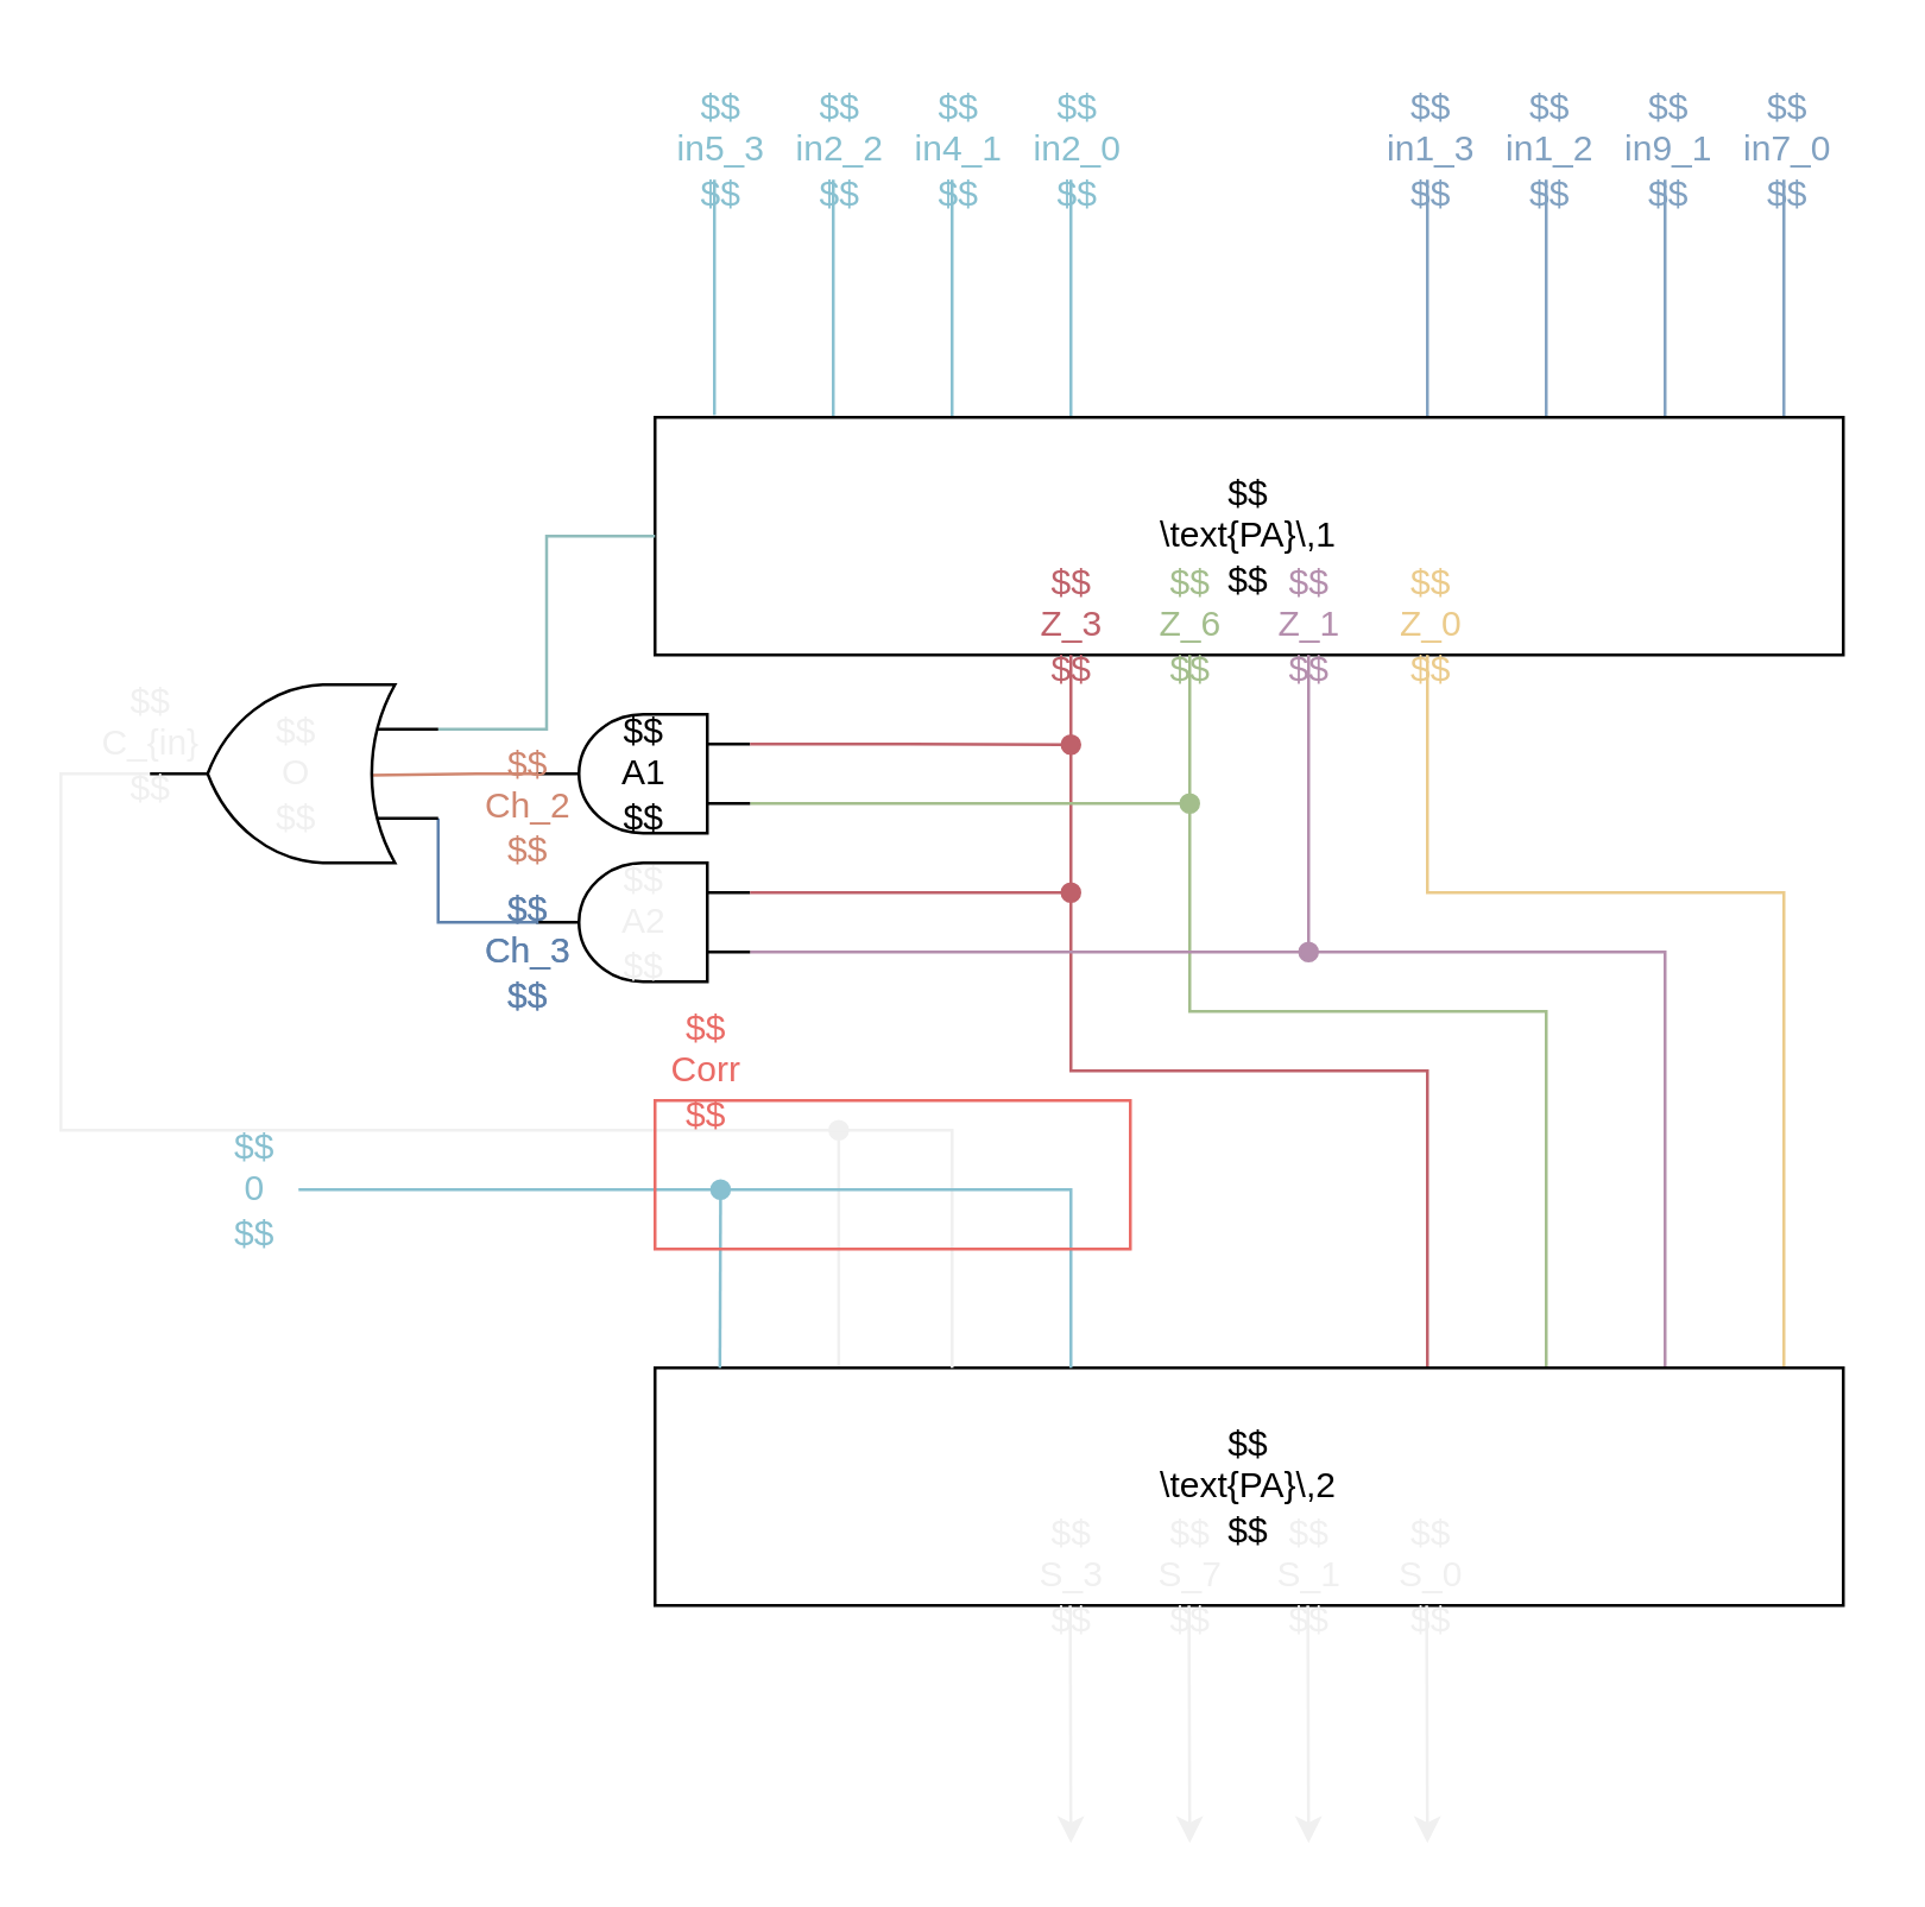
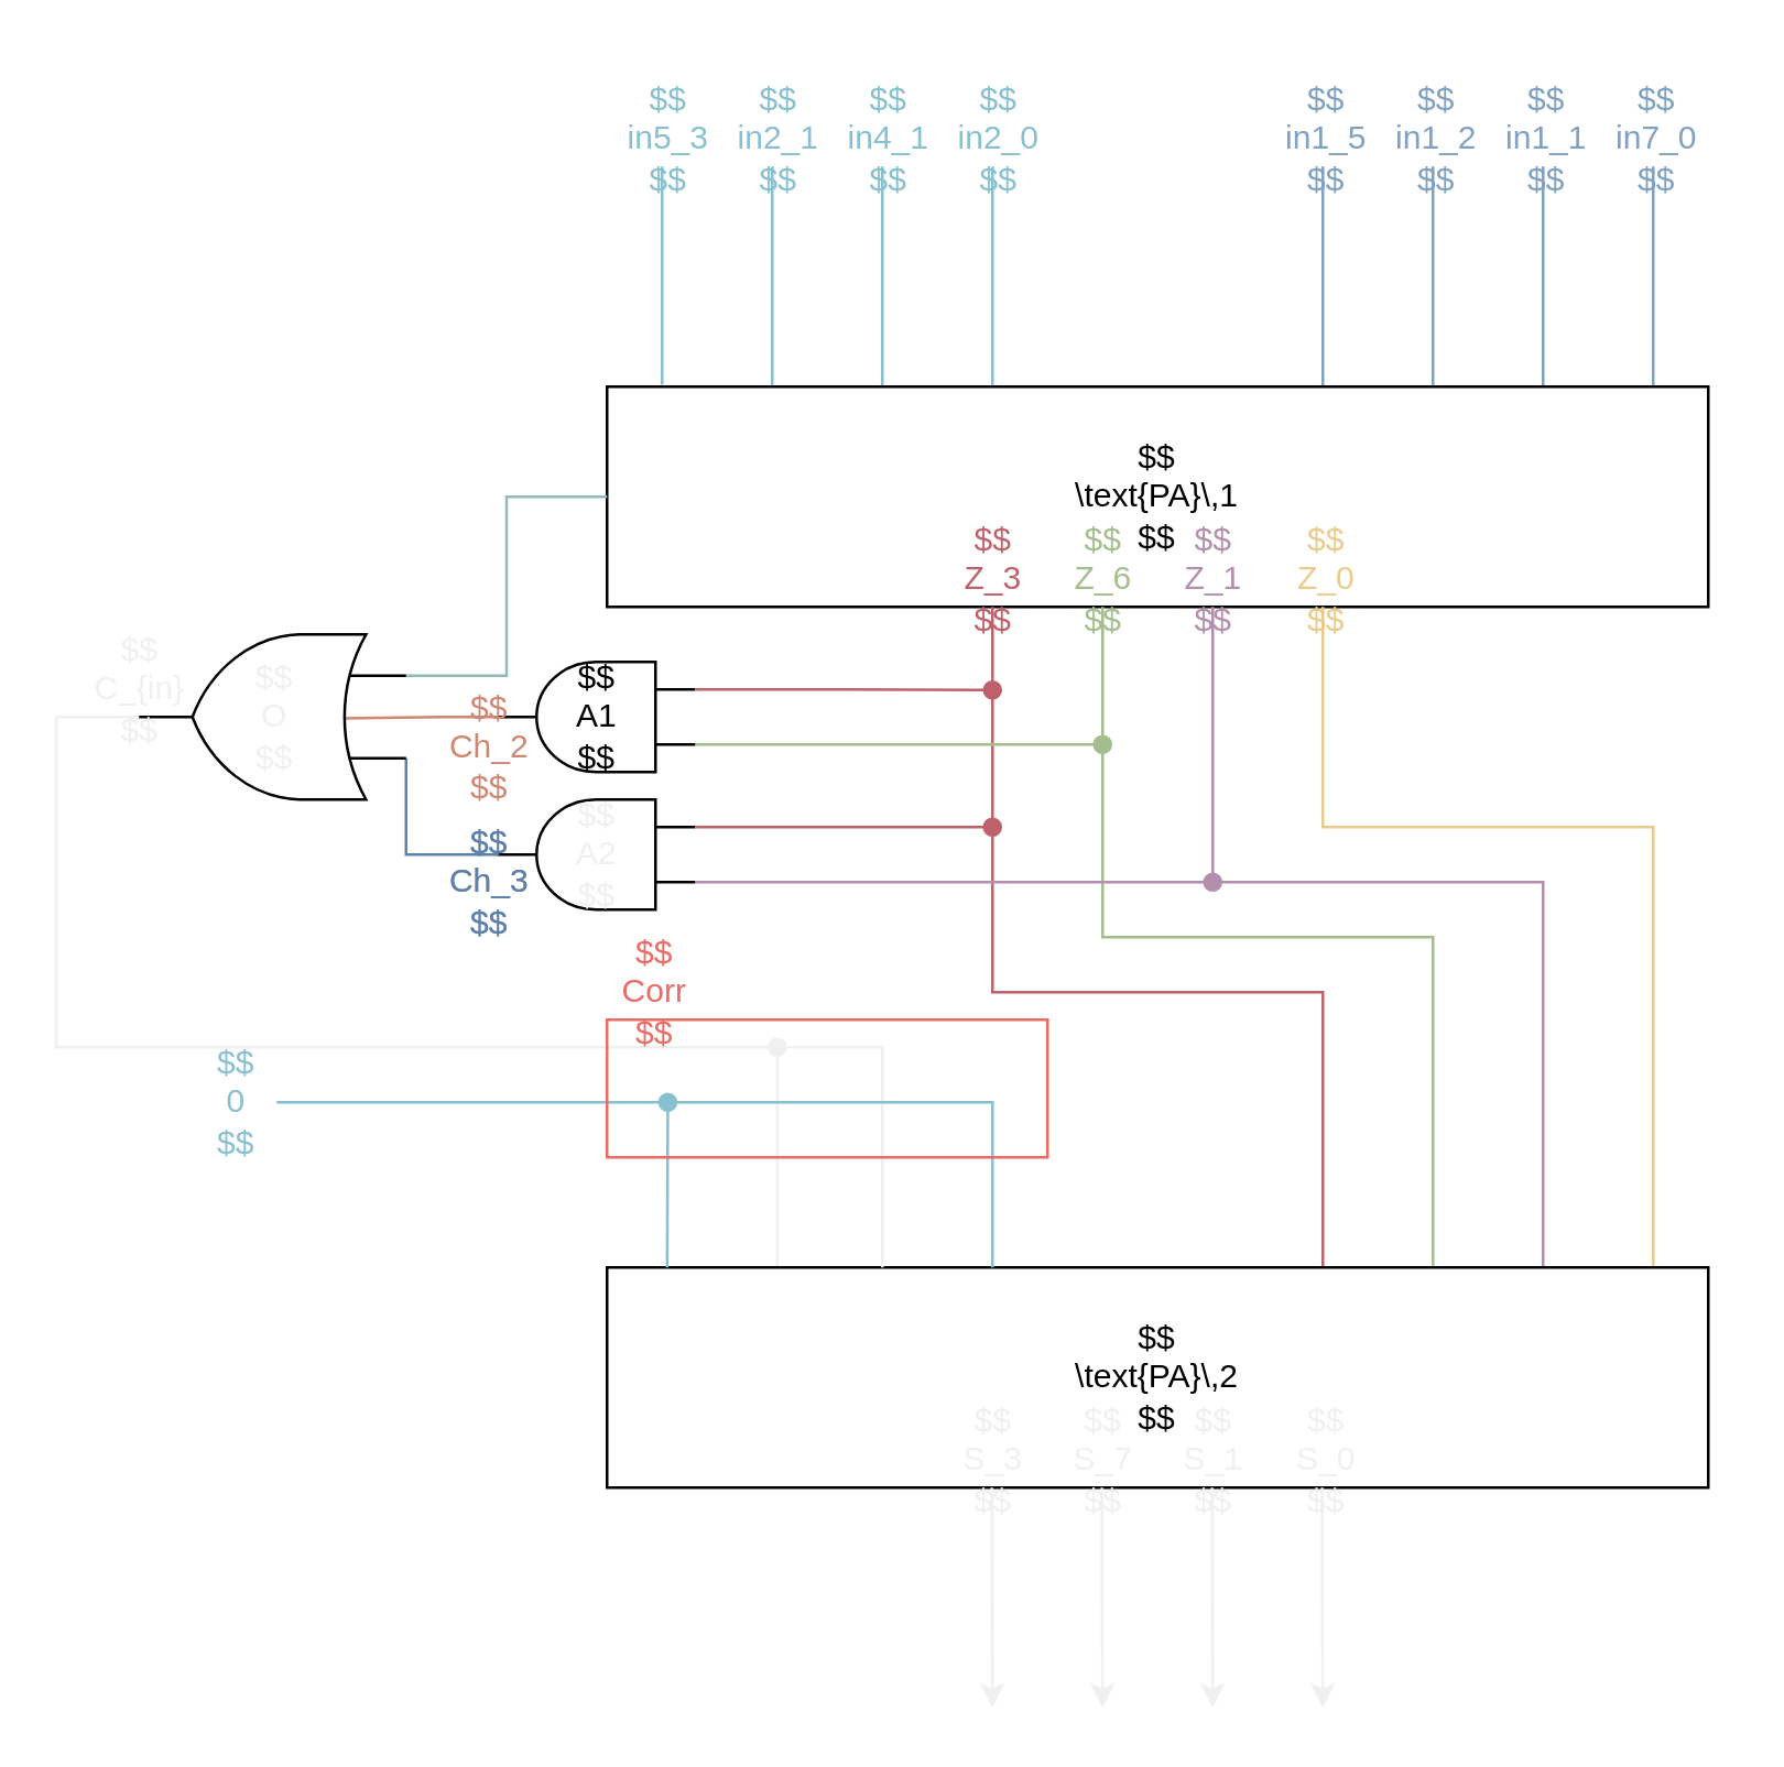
- <mxCell id="18" value="$$&lt;br&gt;in2_2&lt;br&gt;$$" style="text;html=1;align=center;verticalAlign=middle;resizable=0;points=[];autosize=1;strokeColor=none;fillColor=none;fontColor=#88C0D0;" parent="1" vertex="1"><mxGeometry x="257" y="20" width="50" height="60" as="geometry" /></mxCell>
+ <mxCell id="18" value="$$&lt;br&gt;in2_1&lt;br&gt;$$" style="text;html=1;align=center;verticalAlign=middle;resizable=0;points=[];autosize=1;strokeColor=none;fillColor=none;fontColor=#88C0D0;" parent="1" vertex="1"><mxGeometry x="257" y="20" width="50" height="60" as="geometry" /></mxCell>
- <mxCell id="21" value="$$&lt;br&gt;in1_3&lt;br&gt;$$" style="text;html=1;align=center;verticalAlign=middle;resizable=0;points=[];autosize=1;strokeColor=none;fillColor=none;fontColor=#81A1C1;" parent="1" vertex="1"><mxGeometry x="456" y="20" width="50" height="60" as="geometry" /></mxCell>
+ <mxCell id="21" value="$$&lt;br&gt;in1_5&lt;br&gt;$$" style="text;html=1;align=center;verticalAlign=middle;resizable=0;points=[];autosize=1;strokeColor=none;fillColor=none;fontColor=#81A1C1;" parent="1" vertex="1"><mxGeometry x="456" y="20" width="50" height="60" as="geometry" /></mxCell>
- <mxCell id="23" value="$$&lt;br&gt;in9_1&lt;br&gt;$$" style="text;html=1;align=center;verticalAlign=middle;resizable=0;points=[];autosize=1;strokeColor=none;fillColor=none;fontColor=#81A1C1;" parent="1" vertex="1"><mxGeometry x="536" y="20" width="50" height="60" as="geometry" /></mxCell>
+ <mxCell id="23" value="$$&lt;br&gt;in1_1&lt;br&gt;$$" style="text;html=1;align=center;verticalAlign=middle;resizable=0;points=[];autosize=1;strokeColor=none;fillColor=none;fontColor=#81A1C1;" parent="1" vertex="1"><mxGeometry x="536" y="20" width="50" height="60" as="geometry" /></mxCell>
